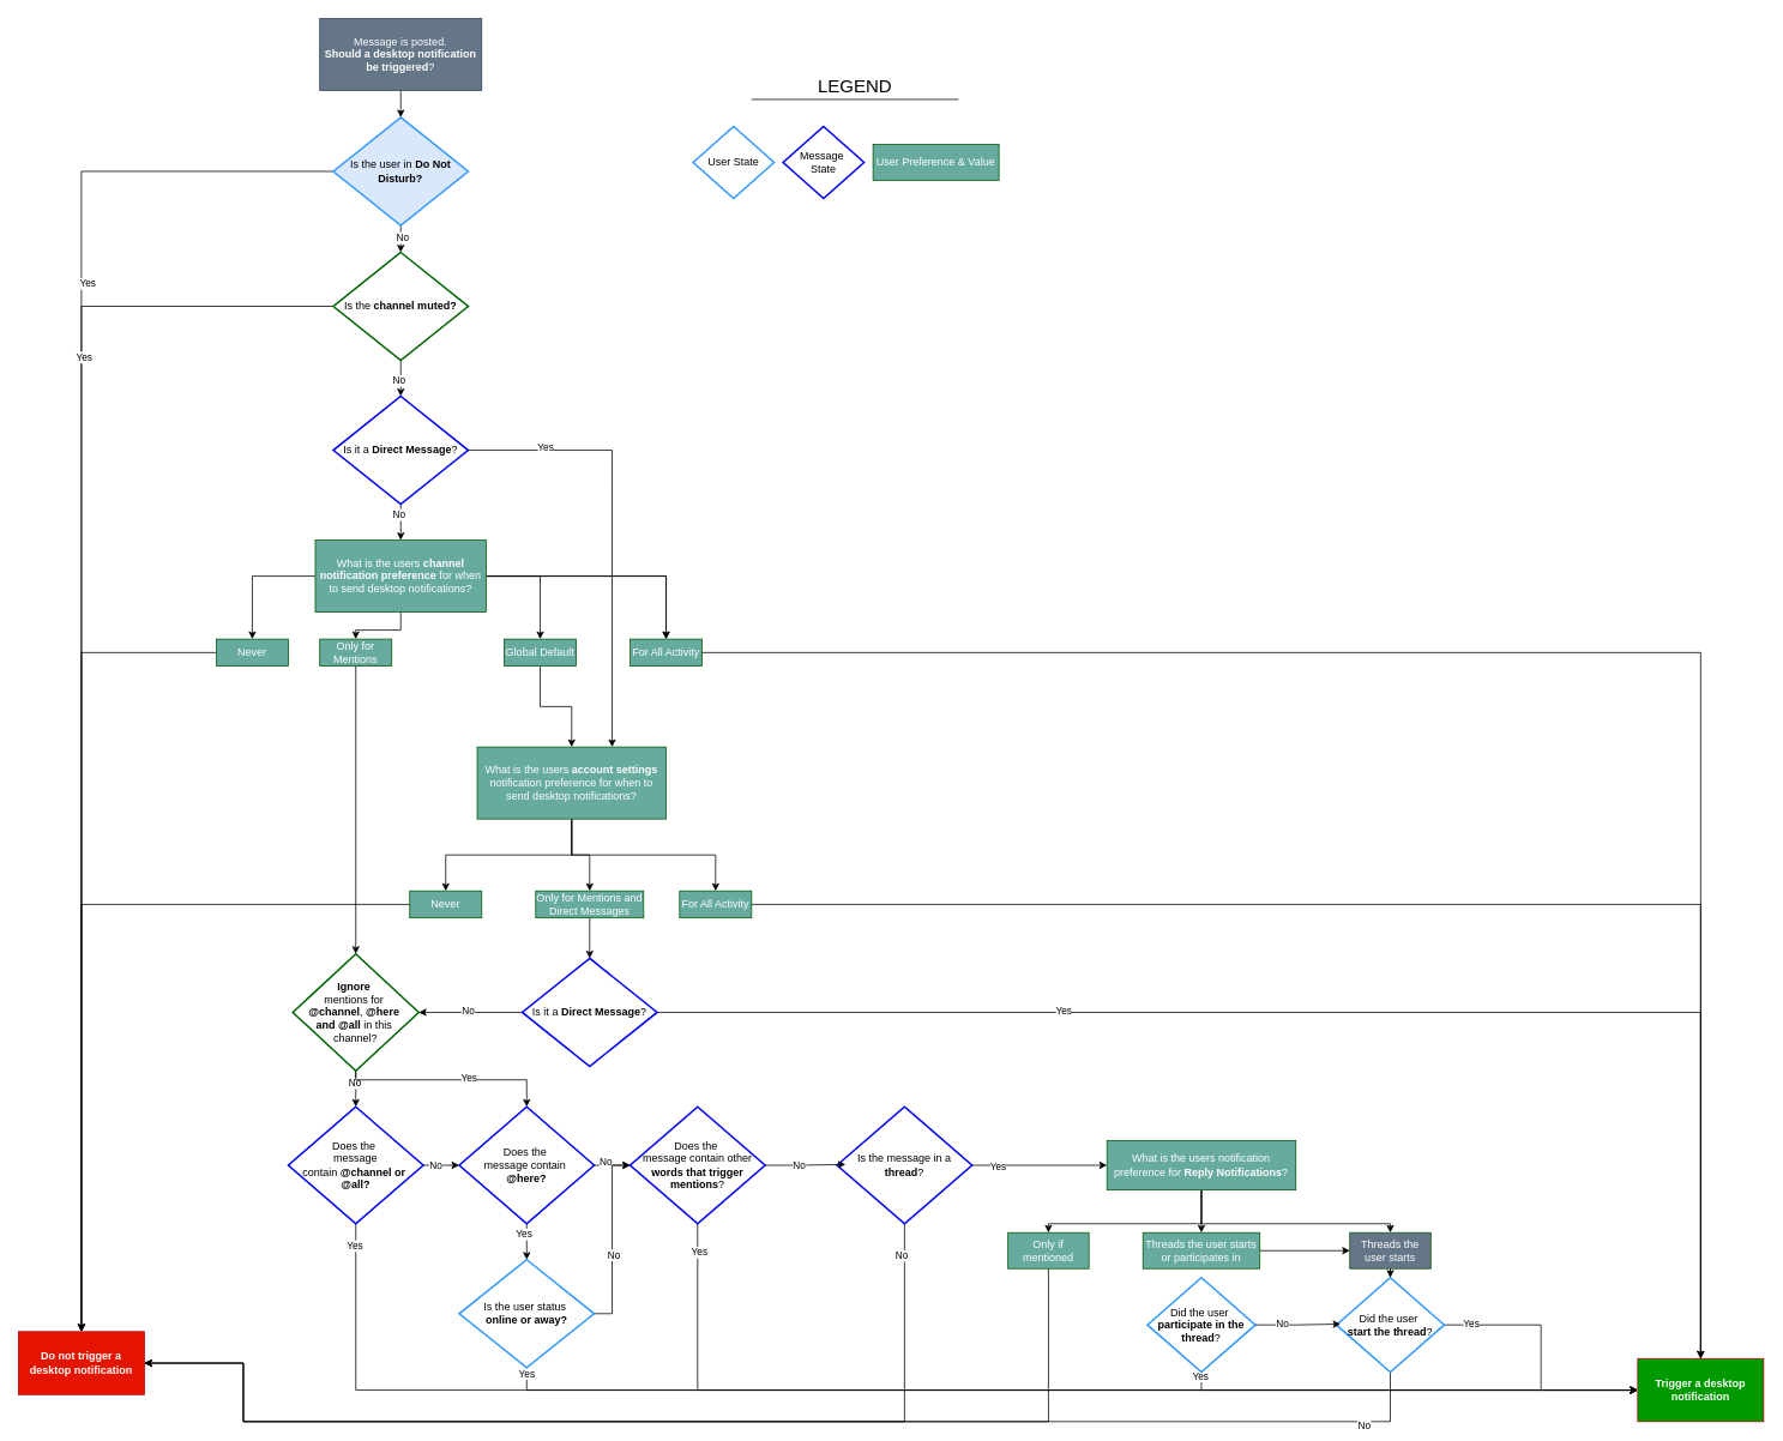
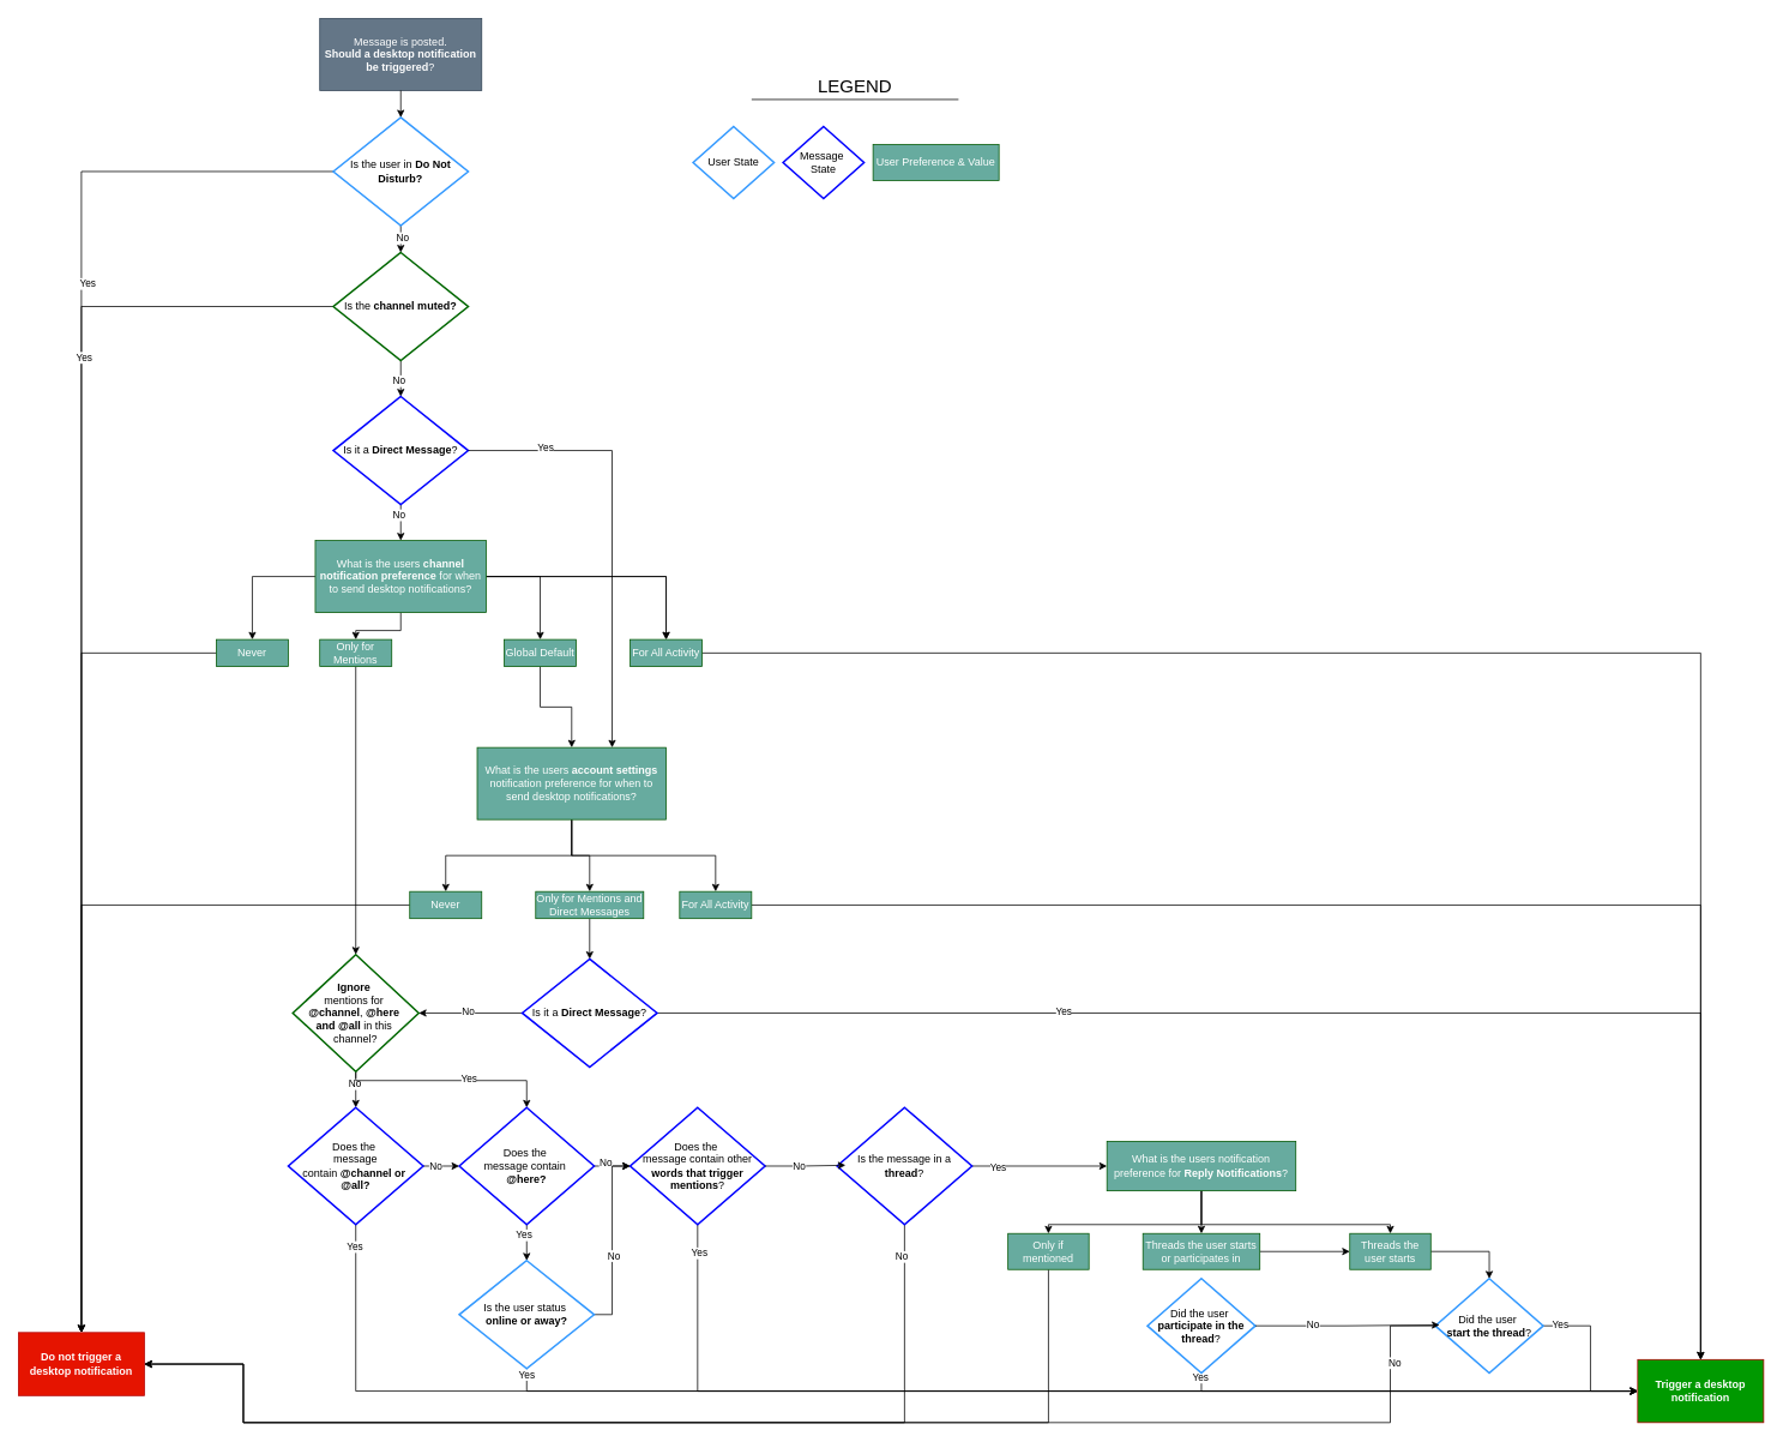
- <mxCell id="7" value="Is the user in &lt;b&gt;Do Not Disturb?&lt;/b&gt;" style="rhombus;whiteSpace=wrap;html=1;strokeColor=#3399FF;strokeWidth=2;fillColor=#dae8fc;" vertex="1" parent="1"><mxGeometry x="370" y="130" width="150" height="120" as="geometry" /></mxCell>
+ <mxCell id="7" value="Is the user in &lt;b&gt;Do Not Disturb?&lt;/b&gt;" style="rhombus;whiteSpace=wrap;html=1;strokeColor=#3399FF;strokeWidth=2;" vertex="1" parent="1"><mxGeometry x="370" y="130" width="150" height="120" as="geometry" /></mxCell>
- <mxCell id="94" value="Threads the user starts" style="html=1;whiteSpace=wrap;fillColor=#647687;fontColor=#ffffff;strokeColor=#005700;" vertex="1" parent="1"><mxGeometry x="1500" y="1369.93" width="90" height="40" as="geometry" /></mxCell>
+ <mxCell id="94" value="Threads the user starts" style="html=1;whiteSpace=wrap;fillColor=#67AB9F;fontColor=#ffffff;strokeColor=#005700;" vertex="1" parent="1"><mxGeometry x="1500" y="1369.93" width="90" height="40" as="geometry" /></mxCell>
- <mxCell id="102" value="Did the user&amp;nbsp;&lt;div&gt;&lt;b&gt;start the thread&lt;/b&gt;?&lt;/div&gt;" style="rhombus;whiteSpace=wrap;html=1;strokeColor=#3399FF;strokeWidth=2;" vertex="1" parent="1"><mxGeometry x="1485" y="1420" width="120" height="105" as="geometry" /></mxCell>
+ <mxCell id="102" value="Did the user&amp;nbsp;&lt;div&gt;&lt;b&gt;start the thread&lt;/b&gt;?&lt;/div&gt;" style="rhombus;whiteSpace=wrap;html=1;strokeColor=#3399FF;strokeWidth=2;" vertex="1" parent="1"><mxGeometry x="1595" y="1420" width="120" height="105" as="geometry" /></mxCell>
